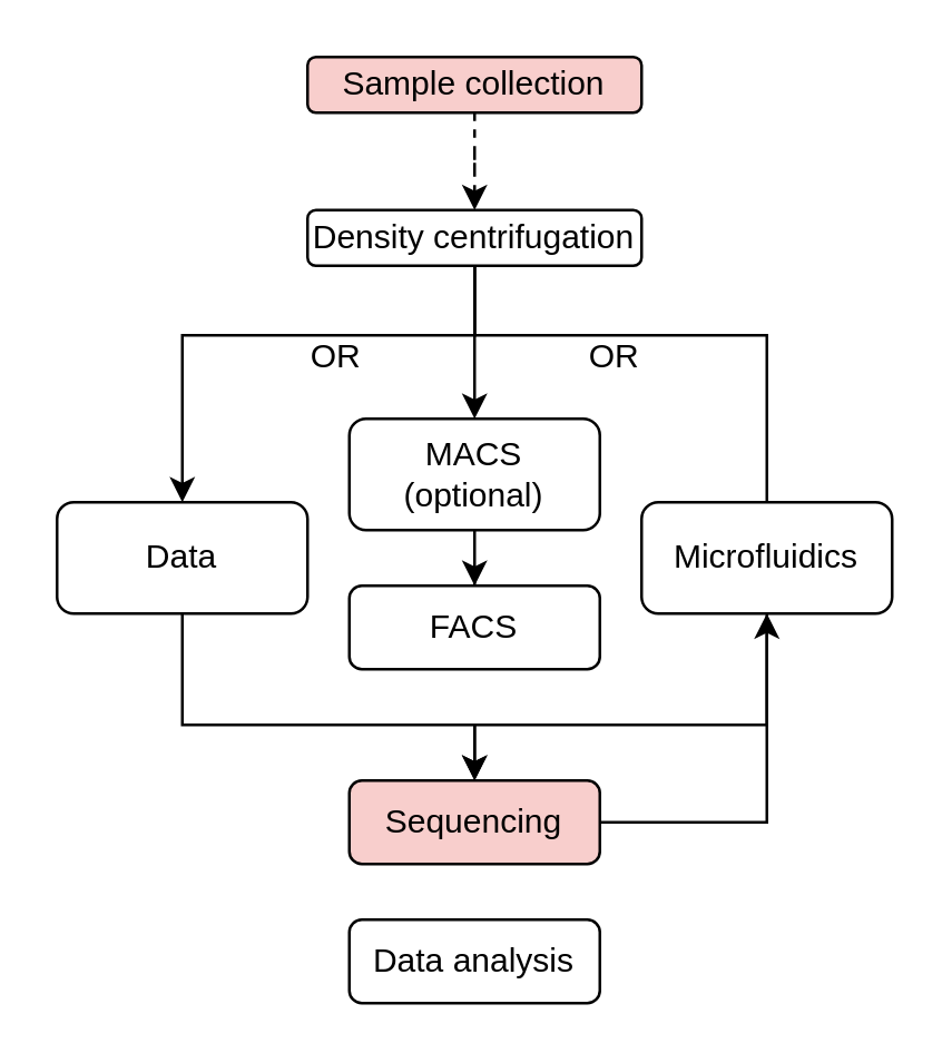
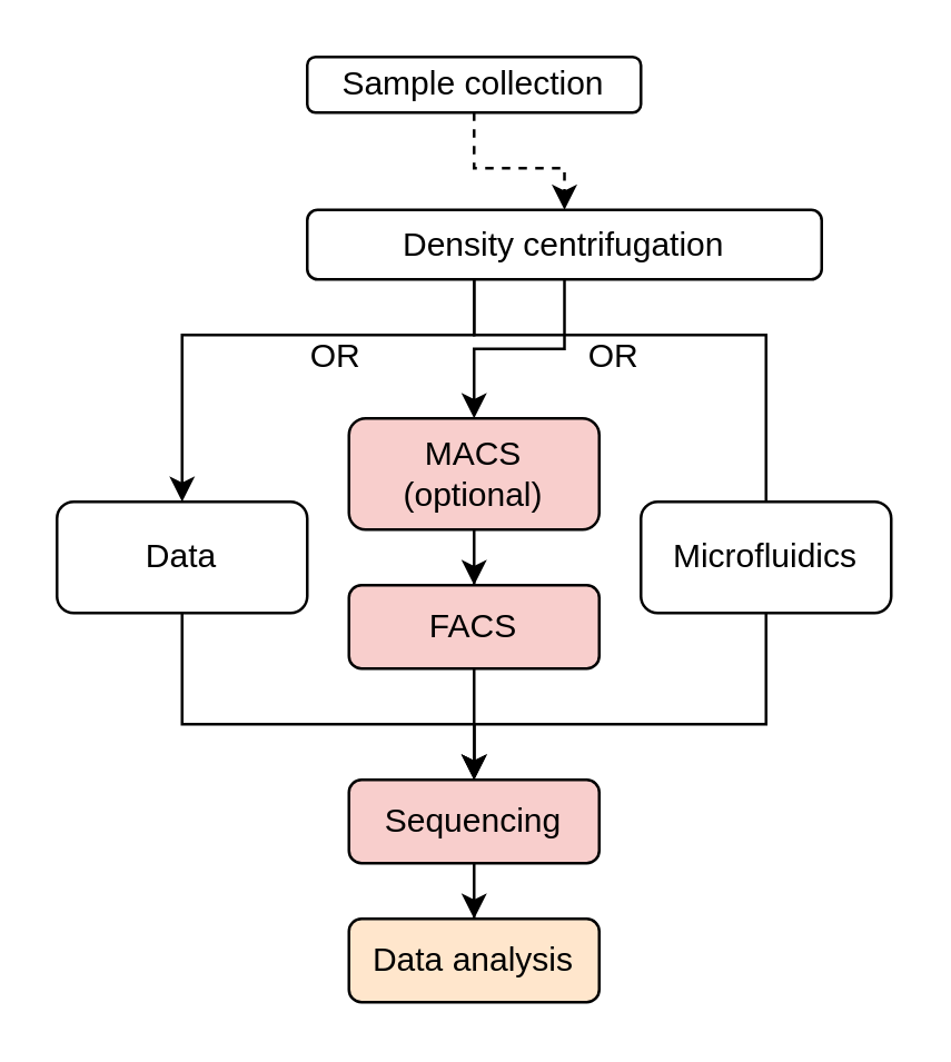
- <mxCell id="3" value="&lt;font style=&quot;font-size: 12px;&quot;&gt;Sample collection&lt;/font&gt;" style="rounded=1;whiteSpace=wrap;html=1;fillColor=#f8cecc;" vertex="1" parent="1"><mxGeometry x="110" y="20" width="120" height="20" as="geometry" /></mxCell>
+ <mxCell id="3" value="&lt;font style=&quot;font-size: 12px;&quot;&gt;Sample collection&lt;/font&gt;" style="rounded=1;whiteSpace=wrap;html=1;" vertex="1" parent="1"><mxGeometry x="110" y="20" width="120" height="20" as="geometry" /></mxCell>
- <mxCell id="7" value="Density centrifugation" style="whiteSpace=wrap;html=1;rounded=1;" vertex="1" parent="1"><mxGeometry x="110" y="75" width="120" height="20" as="geometry" /></mxCell>
+ <mxCell id="7" value="Density centrifugation" style="whiteSpace=wrap;html=1;rounded=1;" vertex="1" parent="1"><mxGeometry x="110" y="75" width="185" height="25" as="geometry" /></mxCell>
- <mxCell id="13" value="MACS&lt;div&gt;(optional)&lt;/div&gt;" style="whiteSpace=wrap;html=1;rounded=1;" vertex="1" parent="1"><mxGeometry x="125" y="150" width="90" height="40" as="geometry" /></mxCell>
+ <mxCell id="13" value="MACS&lt;div&gt;(optional)&lt;/div&gt;" style="whiteSpace=wrap;html=1;rounded=1;fillColor=#f8cecc;" vertex="1" parent="1"><mxGeometry x="125" y="150" width="90" height="40" as="geometry" /></mxCell>
- <mxCell id="15" value="FACS" style="whiteSpace=wrap;html=1;rounded=1;" vertex="1" parent="1"><mxGeometry x="125" y="210" width="90" height="30" as="geometry" /></mxCell>
+ <mxCell id="15" value="FACS" style="whiteSpace=wrap;html=1;rounded=1;fillColor=#f8cecc;" vertex="1" parent="1"><mxGeometry x="125" y="210" width="90" height="30" as="geometry" /></mxCell>
+ <mxCell id="14" value="" style="edgeStyle=orthogonalEdgeStyle;rounded=0;orthogonalLoop=1;jettySize=auto;html=1;" edge="1" parent="1" source="15" target="17"><mxGeometry relative="1" as="geometry"><Array as="points"><mxPoint x="170" y="270" /><mxPoint x="170" y="270" /></Array></mxGeometry></mxCell>
- <mxCell id="16" value="" style="edgeStyle=orthogonalEdgeStyle;rounded=0;orthogonalLoop=1;jettySize=auto;html=1;" edge="1" parent="1" source="17" target="11"><mxGeometry relative="1" as="geometry" /></mxCell>
+ <mxCell id="16" value="" style="edgeStyle=orthogonalEdgeStyle;rounded=0;orthogonalLoop=1;jettySize=auto;html=1;" edge="1" parent="1" source="17" target="20"><mxGeometry relative="1" as="geometry" /></mxCell>
- <mxCell id="20" value="Data analysis" style="whiteSpace=wrap;html=1;rounded=1;" vertex="1" parent="1"><mxGeometry x="125" y="330" width="90" height="30" as="geometry" /></mxCell>
+ <mxCell id="20" value="Data analysis" style="whiteSpace=wrap;html=1;rounded=1;fillColor=#ffe6cc;" vertex="1" parent="1"><mxGeometry x="125" y="330" width="90" height="30" as="geometry" /></mxCell>
